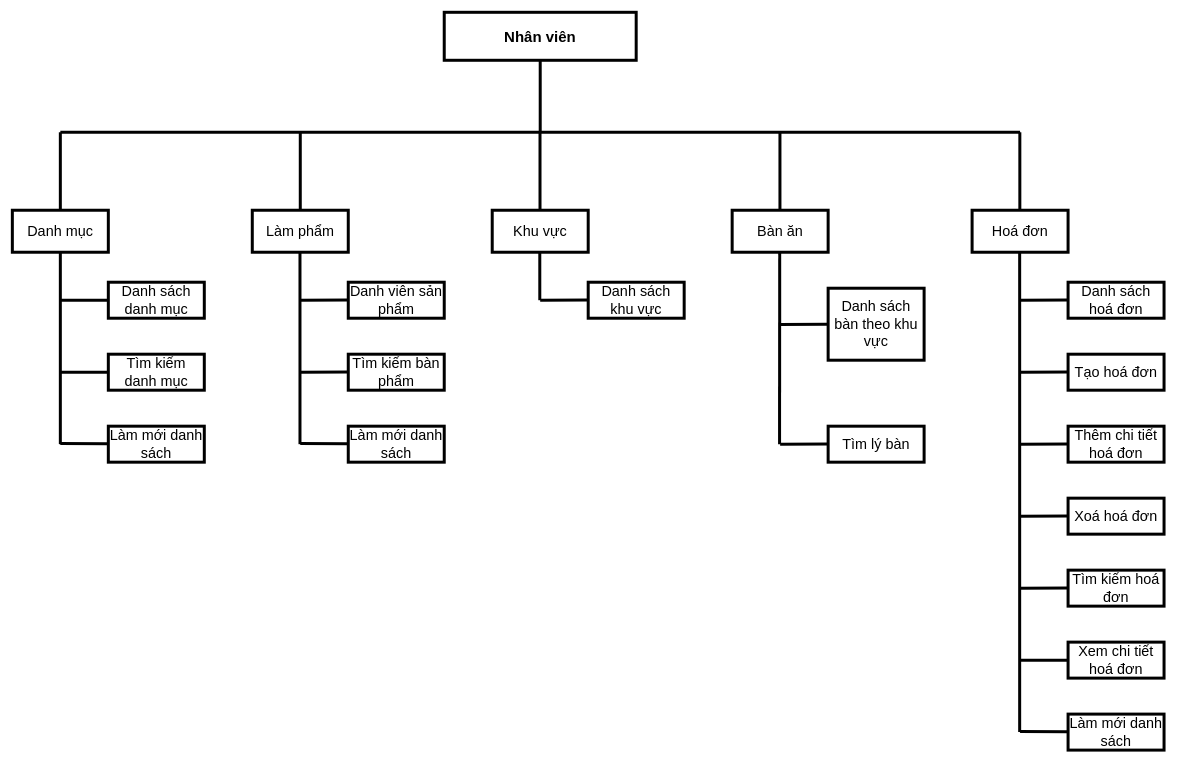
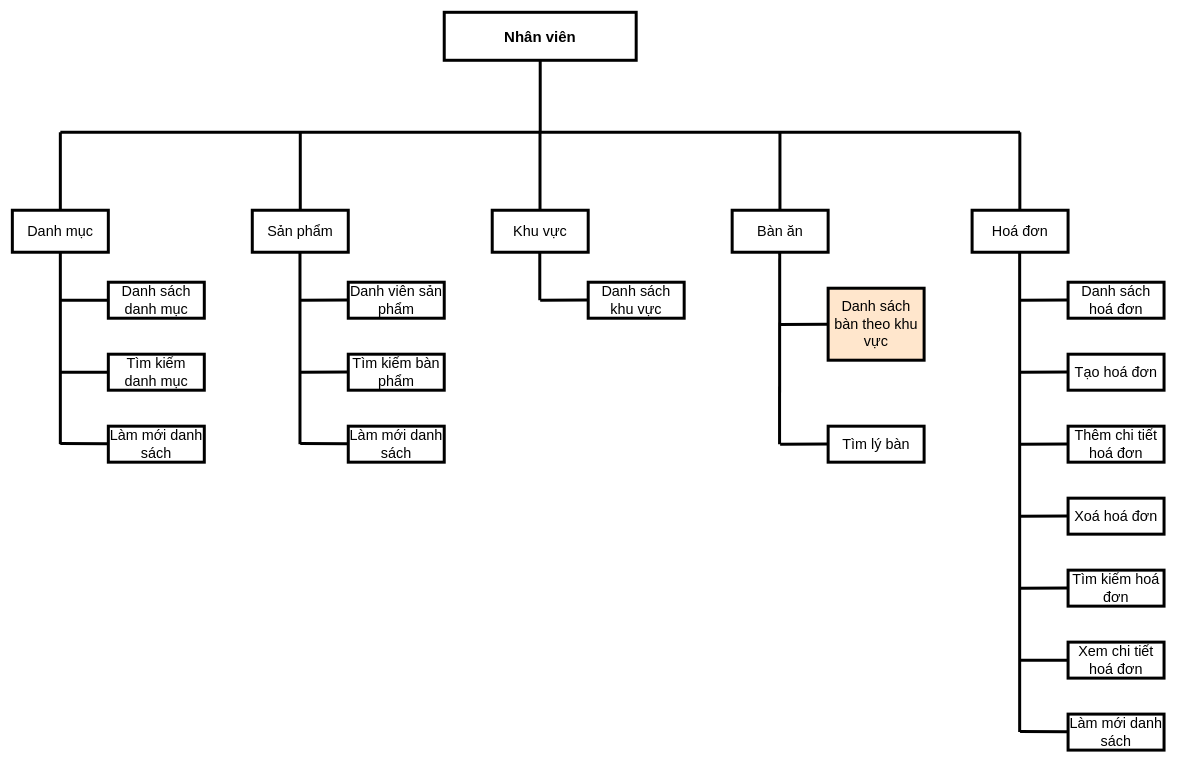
- <mxCell id="12" value="Làm phẩm" style="rounded=0;whiteSpace=wrap;html=1;fontSize=24;strokeWidth=5;" parent="1" vertex="1"><mxGeometry x="420" y="350" width="160" height="70" as="geometry" /></mxCell>
+ <mxCell id="12" value="Sản phẩm" style="rounded=0;whiteSpace=wrap;html=1;fontSize=24;strokeWidth=5;" parent="1" vertex="1"><mxGeometry x="420" y="350" width="160" height="70" as="geometry" /></mxCell>
- <mxCell id="59" value="Danh sách bàn theo khu vực" style="rounded=0;whiteSpace=wrap;html=1;fontSize=24;strokeWidth=5;" parent="1" vertex="1"><mxGeometry x="1380" y="480" width="160" height="120" as="geometry" /></mxCell>
+ <mxCell id="59" value="Danh sách bàn theo khu vực" style="rounded=0;whiteSpace=wrap;html=1;fontSize=24;strokeWidth=5;fillColor=#ffe6cc;" parent="1" vertex="1"><mxGeometry x="1380" y="480" width="160" height="120" as="geometry" /></mxCell>
